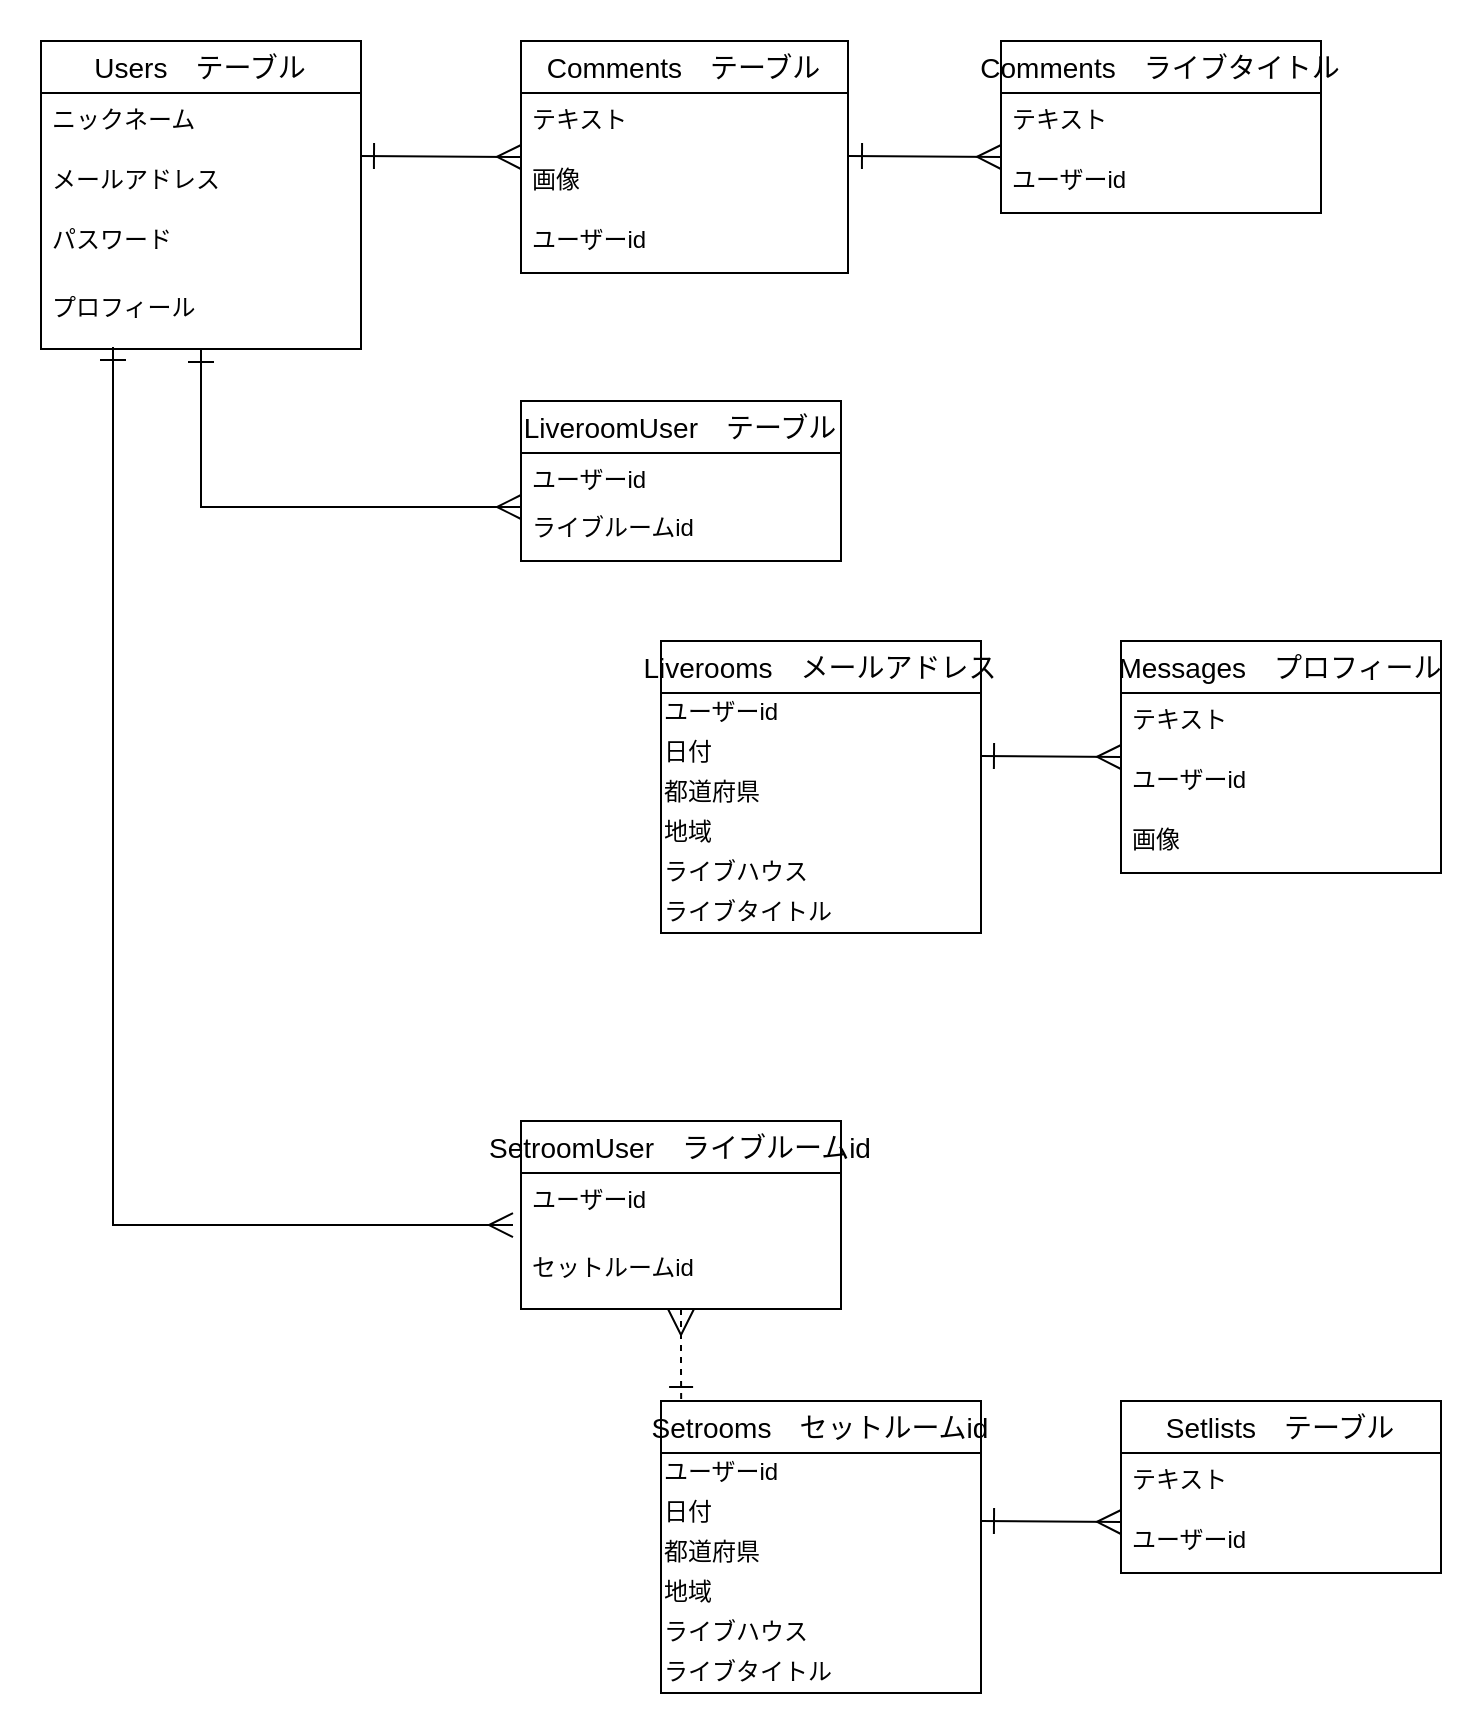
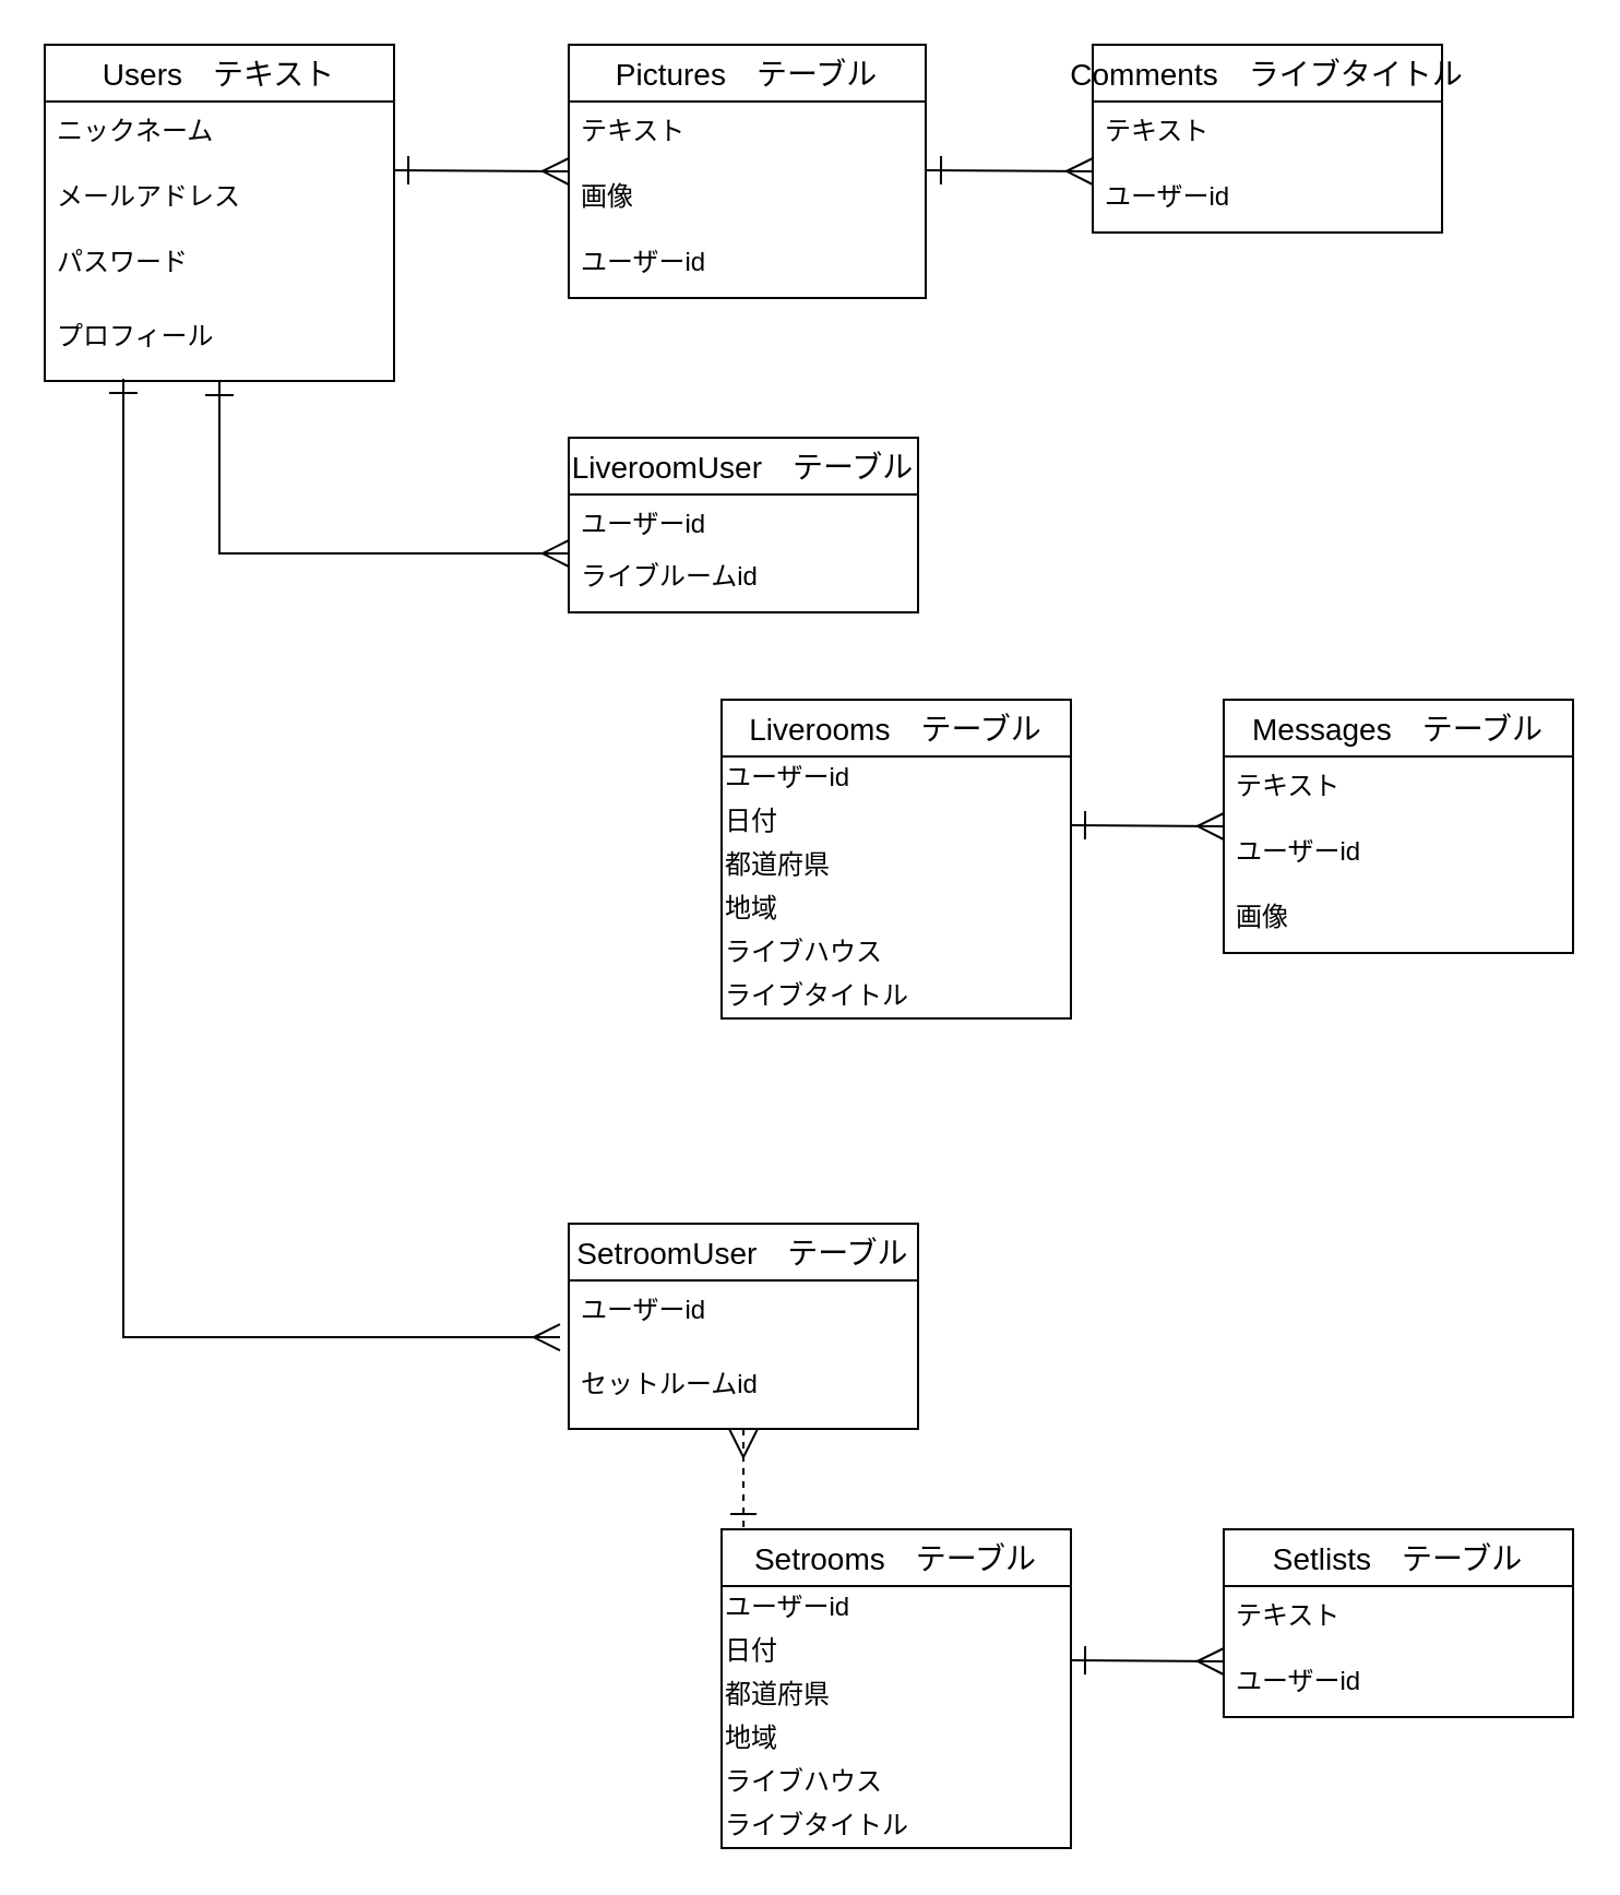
- <mxCell id="4" value="Users　テーブル" style="swimlane;fontStyle=0;childLayout=stackLayout;horizontal=1;startSize=26;horizontalStack=0;resizeParent=1;resizeParentMax=0;resizeLast=0;collapsible=1;marginBottom=0;align=center;fontSize=14;" vertex="1" parent="1"><mxGeometry x="20" y="20" width="160" height="154" as="geometry" /></mxCell>
+ <mxCell id="4" value="Users　テキスト" style="swimlane;fontStyle=0;childLayout=stackLayout;horizontal=1;startSize=26;horizontalStack=0;resizeParent=1;resizeParentMax=0;resizeLast=0;collapsible=1;marginBottom=0;align=center;fontSize=14;" vertex="1" parent="1"><mxGeometry x="20" y="20" width="160" height="154" as="geometry" /></mxCell>
- <mxCell id="9" value="Comments　テーブル" style="swimlane;fontStyle=0;childLayout=stackLayout;horizontal=1;startSize=26;horizontalStack=0;resizeParent=1;resizeParentMax=0;resizeLast=0;collapsible=1;marginBottom=0;align=center;fontSize=14;" vertex="1" parent="1"><mxGeometry x="260" y="20" width="163.5" height="116" as="geometry" /></mxCell>
+ <mxCell id="9" value="Pictures　テーブル" style="swimlane;fontStyle=0;childLayout=stackLayout;horizontal=1;startSize=26;horizontalStack=0;resizeParent=1;resizeParentMax=0;resizeLast=0;collapsible=1;marginBottom=0;align=center;fontSize=14;" vertex="1" parent="1"><mxGeometry x="260" y="20" width="163.5" height="116" as="geometry" /></mxCell>
- <mxCell id="21" value="Liverooms　メールアドレス" style="swimlane;fontStyle=0;childLayout=stackLayout;horizontal=1;startSize=26;horizontalStack=0;resizeParent=1;resizeParentMax=0;resizeLast=0;collapsible=1;marginBottom=0;align=center;fontSize=14;" vertex="1" parent="1"><mxGeometry x="330" y="320" width="160" height="146" as="geometry" /></mxCell>
+ <mxCell id="21" value="Liverooms　テーブル" style="swimlane;fontStyle=0;childLayout=stackLayout;horizontal=1;startSize=26;horizontalStack=0;resizeParent=1;resizeParentMax=0;resizeLast=0;collapsible=1;marginBottom=0;align=center;fontSize=14;" vertex="1" parent="1"><mxGeometry x="330" y="320" width="160" height="146" as="geometry" /></mxCell>
- <mxCell id="28" value="Messages　プロフィール" style="swimlane;fontStyle=0;childLayout=stackLayout;horizontal=1;startSize=26;horizontalStack=0;resizeParent=1;resizeParentMax=0;resizeLast=0;collapsible=1;marginBottom=0;align=center;fontSize=14;" vertex="1" parent="1"><mxGeometry x="560" y="320" width="160" height="116" as="geometry" /></mxCell>
+ <mxCell id="28" value="Messages　テーブル" style="swimlane;fontStyle=0;childLayout=stackLayout;horizontal=1;startSize=26;horizontalStack=0;resizeParent=1;resizeParentMax=0;resizeLast=0;collapsible=1;marginBottom=0;align=center;fontSize=14;" vertex="1" parent="1"><mxGeometry x="560" y="320" width="160" height="116" as="geometry" /></mxCell>
- <mxCell id="34" value="SetroomUser　ライブルームid" style="swimlane;fontStyle=0;childLayout=stackLayout;horizontal=1;startSize=26;horizontalStack=0;resizeParent=1;resizeParentMax=0;resizeLast=0;collapsible=1;marginBottom=0;align=center;fontSize=14;" vertex="1" parent="1"><mxGeometry x="260" y="560" width="160" height="94" as="geometry" /></mxCell>
+ <mxCell id="34" value="SetroomUser　テーブル" style="swimlane;fontStyle=0;childLayout=stackLayout;horizontal=1;startSize=26;horizontalStack=0;resizeParent=1;resizeParentMax=0;resizeLast=0;collapsible=1;marginBottom=0;align=center;fontSize=14;" vertex="1" parent="1"><mxGeometry x="260" y="560" width="160" height="94" as="geometry" /></mxCell>
- <mxCell id="37" value="Setrooms　セットルームid" style="swimlane;fontStyle=0;childLayout=stackLayout;horizontal=1;startSize=26;horizontalStack=0;resizeParent=1;resizeParentMax=0;resizeLast=0;collapsible=1;marginBottom=0;align=center;fontSize=14;" vertex="1" parent="1"><mxGeometry x="330" y="700" width="160" height="146" as="geometry" /></mxCell>
+ <mxCell id="37" value="Setrooms　テーブル" style="swimlane;fontStyle=0;childLayout=stackLayout;horizontal=1;startSize=26;horizontalStack=0;resizeParent=1;resizeParentMax=0;resizeLast=0;collapsible=1;marginBottom=0;align=center;fontSize=14;" vertex="1" parent="1"><mxGeometry x="330" y="700" width="160" height="146" as="geometry" /></mxCell>
